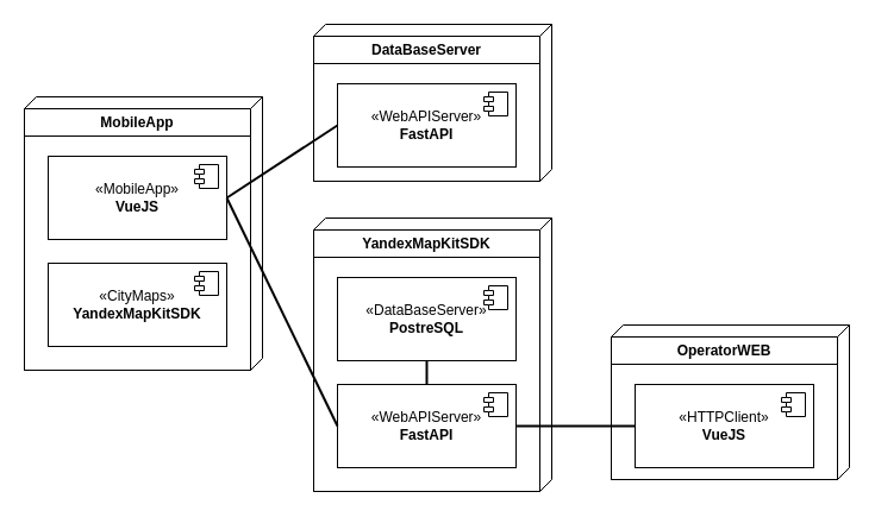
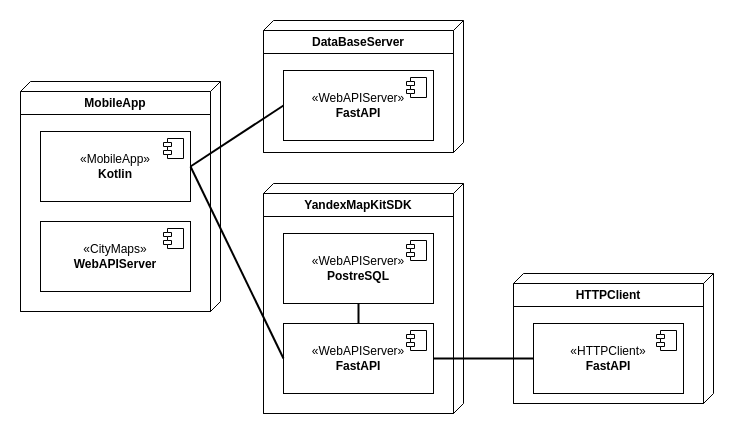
- <mxCell id="4" value="«MobileApp»&lt;br&gt;&lt;b&gt;VueJS&lt;/b&gt;" style="html=1;dropTarget=0;whiteSpace=wrap;" parent="3" vertex="1"><mxGeometry x="20" y="40" width="150" height="70" as="geometry" /></mxCell>
+ <mxCell id="4" value="«MobileApp»&lt;br&gt;&lt;b&gt;Kotlin&lt;/b&gt;" style="html=1;dropTarget=0;whiteSpace=wrap;" parent="3" vertex="1"><mxGeometry x="20" y="40" width="150" height="70" as="geometry" /></mxCell>
- <mxCell id="6" value="«CityMaps»&lt;br&gt;&lt;b&gt;YandexMapKitSDK&lt;/b&gt;" style="html=1;dropTarget=0;whiteSpace=wrap;" parent="3" vertex="1"><mxGeometry x="20" y="130" width="150" height="70" as="geometry" /></mxCell>
+ <mxCell id="6" value="«CityMaps»&lt;br&gt;&lt;b&gt;WebAPIServer&lt;/b&gt;" style="html=1;dropTarget=0;whiteSpace=wrap;" parent="3" vertex="1"><mxGeometry x="20" y="130" width="150" height="70" as="geometry" /></mxCell>
- <mxCell id="10" value="«DataBaseServer»&lt;br&gt;&lt;b&gt;PostreSQL&lt;/b&gt;" style="html=1;dropTarget=0;whiteSpace=wrap;" parent="9" vertex="1"><mxGeometry x="20" y="40" width="150" height="70" as="geometry" /></mxCell>
+ <mxCell id="10" value="«WebAPIServer»&lt;br&gt;&lt;b&gt;PostreSQL&lt;/b&gt;" style="html=1;dropTarget=0;whiteSpace=wrap;" parent="9" vertex="1"><mxGeometry x="20" y="40" width="150" height="70" as="geometry" /></mxCell>
- <mxCell id="20" value="OperatorWEB" style="swimlane;whiteSpace=wrap;html=1;" parent="1" vertex="1"><mxGeometry x="513" y="283" width="190" height="120" as="geometry" /></mxCell>
+ <mxCell id="20" value="HTTPClient" style="swimlane;whiteSpace=wrap;html=1;" parent="1" vertex="1"><mxGeometry x="513" y="283" width="190" height="120" as="geometry" /></mxCell>
- <mxCell id="21" value="«HTTPClient»&lt;br&gt;&lt;b&gt;VueJS&lt;/b&gt;" style="html=1;dropTarget=0;whiteSpace=wrap;" parent="20" vertex="1"><mxGeometry x="20" y="40" width="150" height="70" as="geometry" /></mxCell>
+ <mxCell id="21" value="«HTTPClient»&lt;br&gt;&lt;b&gt;FastAPI&lt;/b&gt;" style="html=1;dropTarget=0;whiteSpace=wrap;" parent="20" vertex="1"><mxGeometry x="20" y="40" width="150" height="70" as="geometry" /></mxCell>
